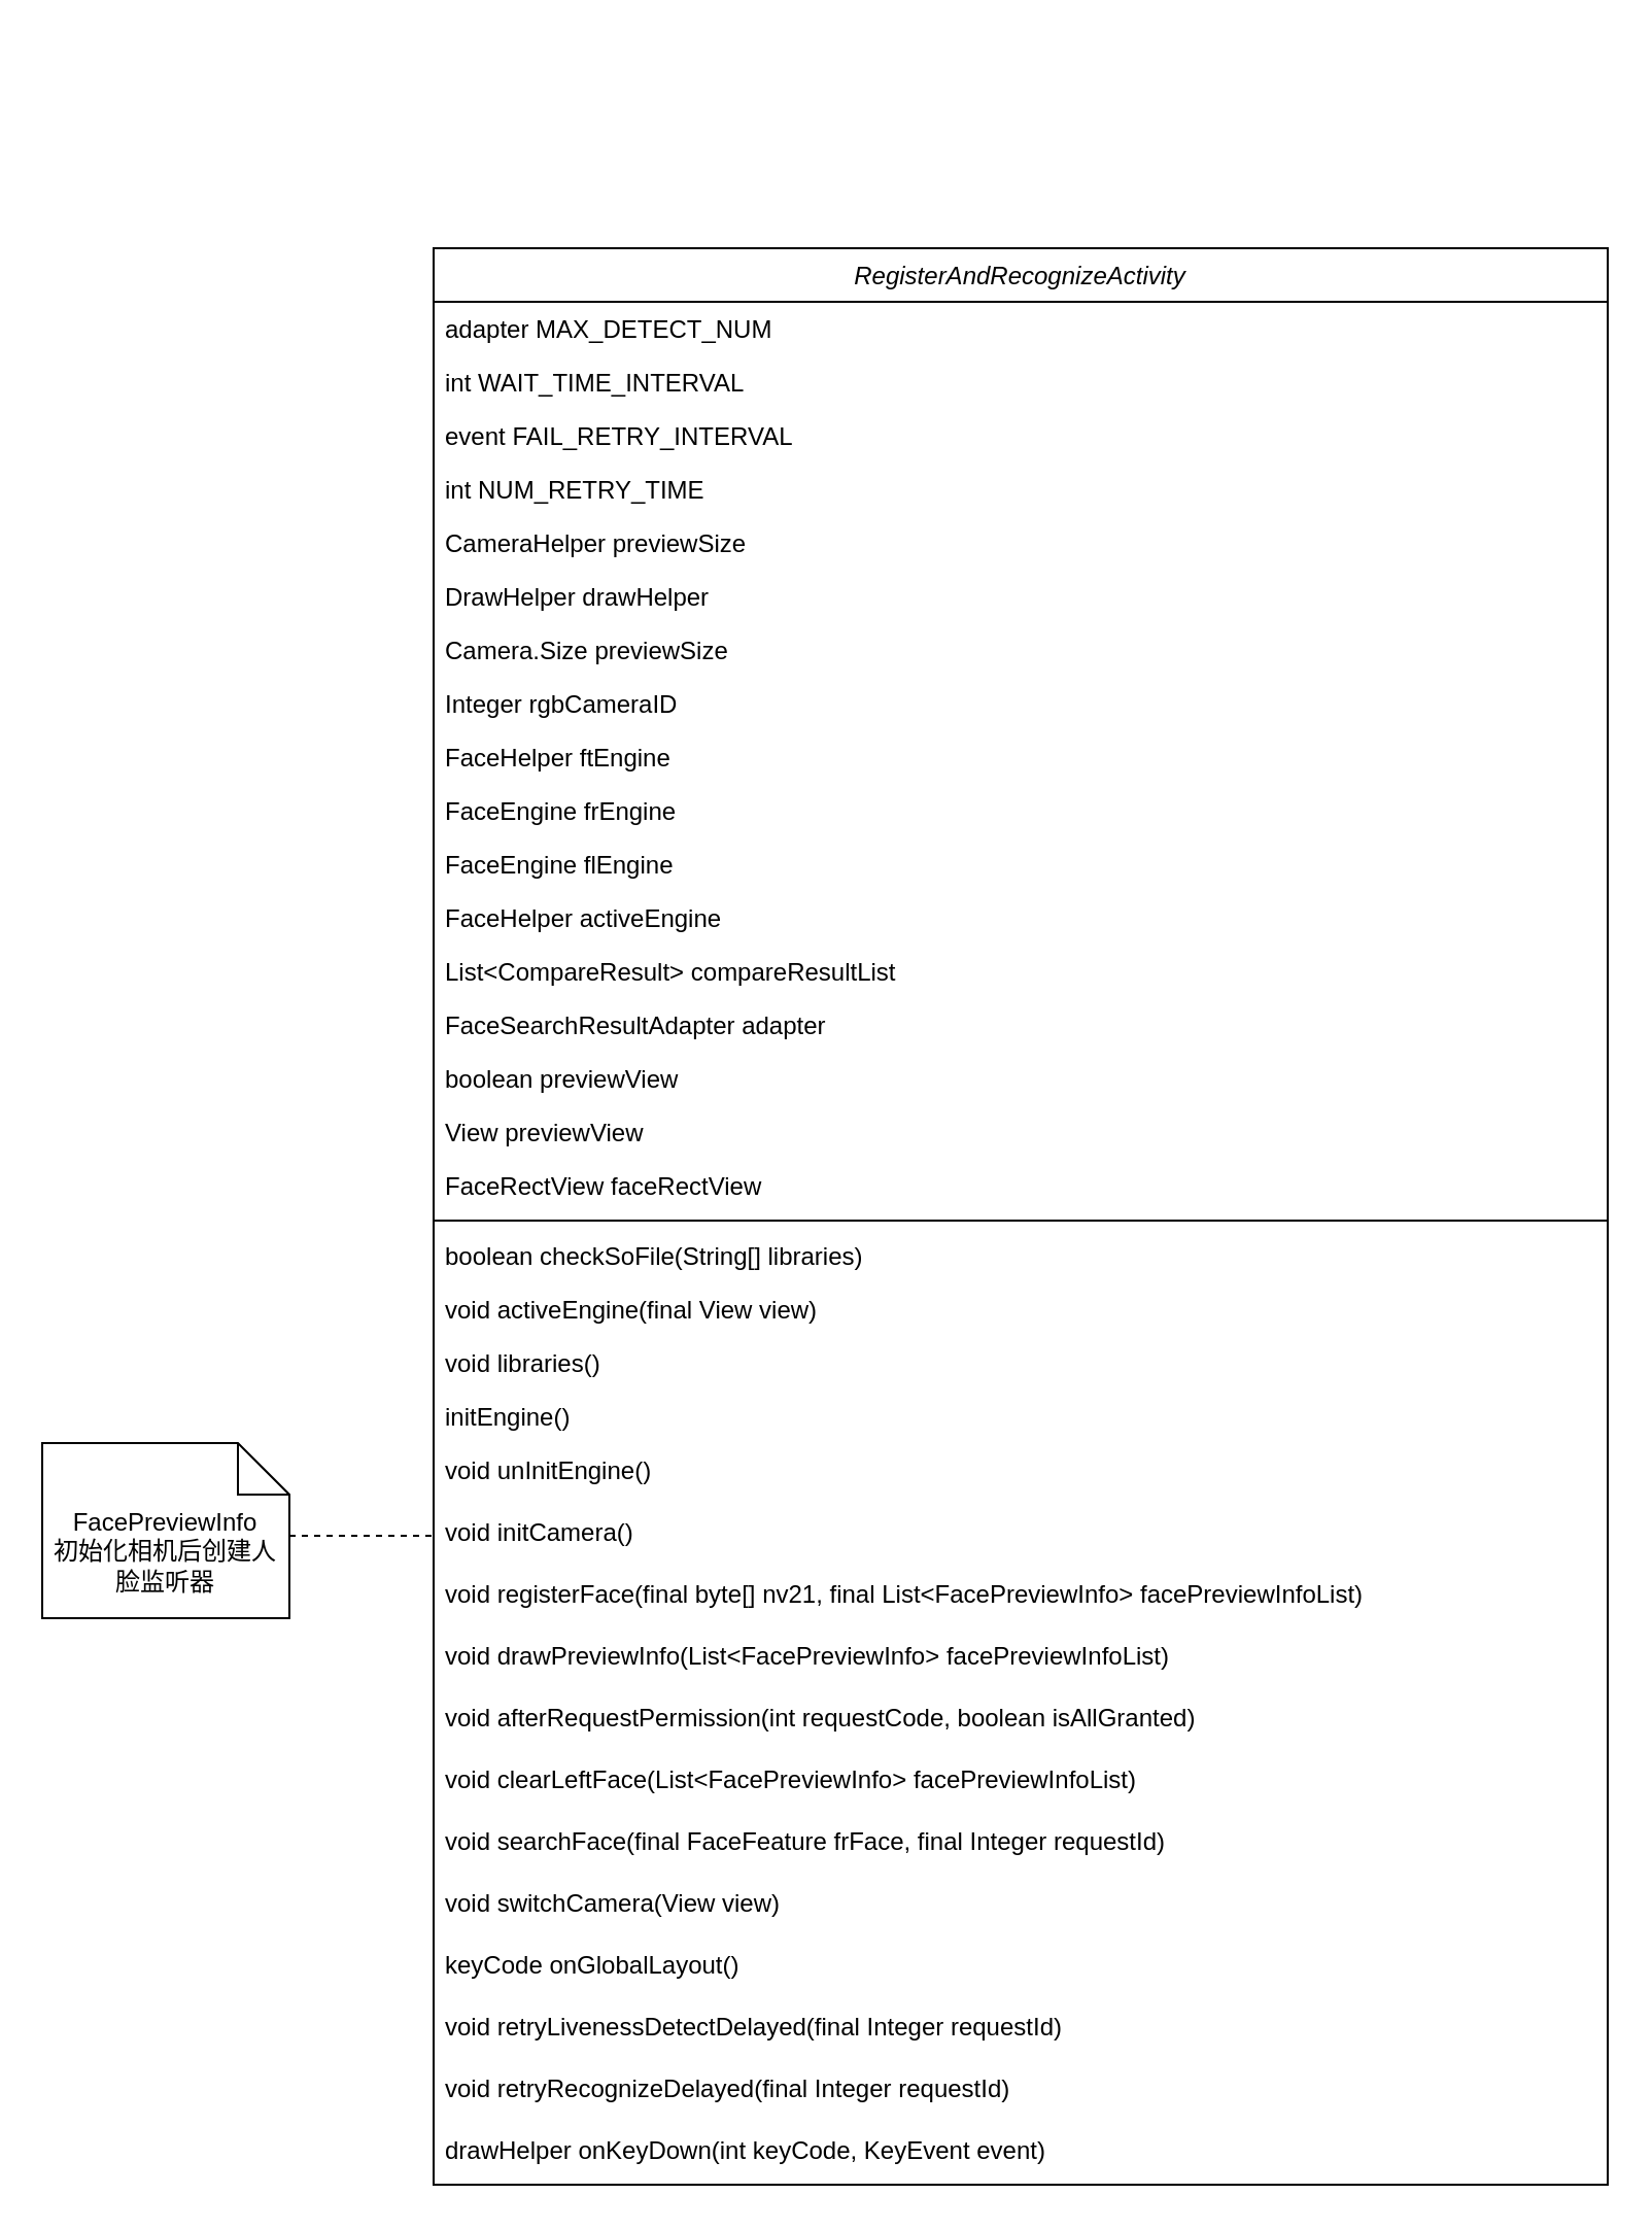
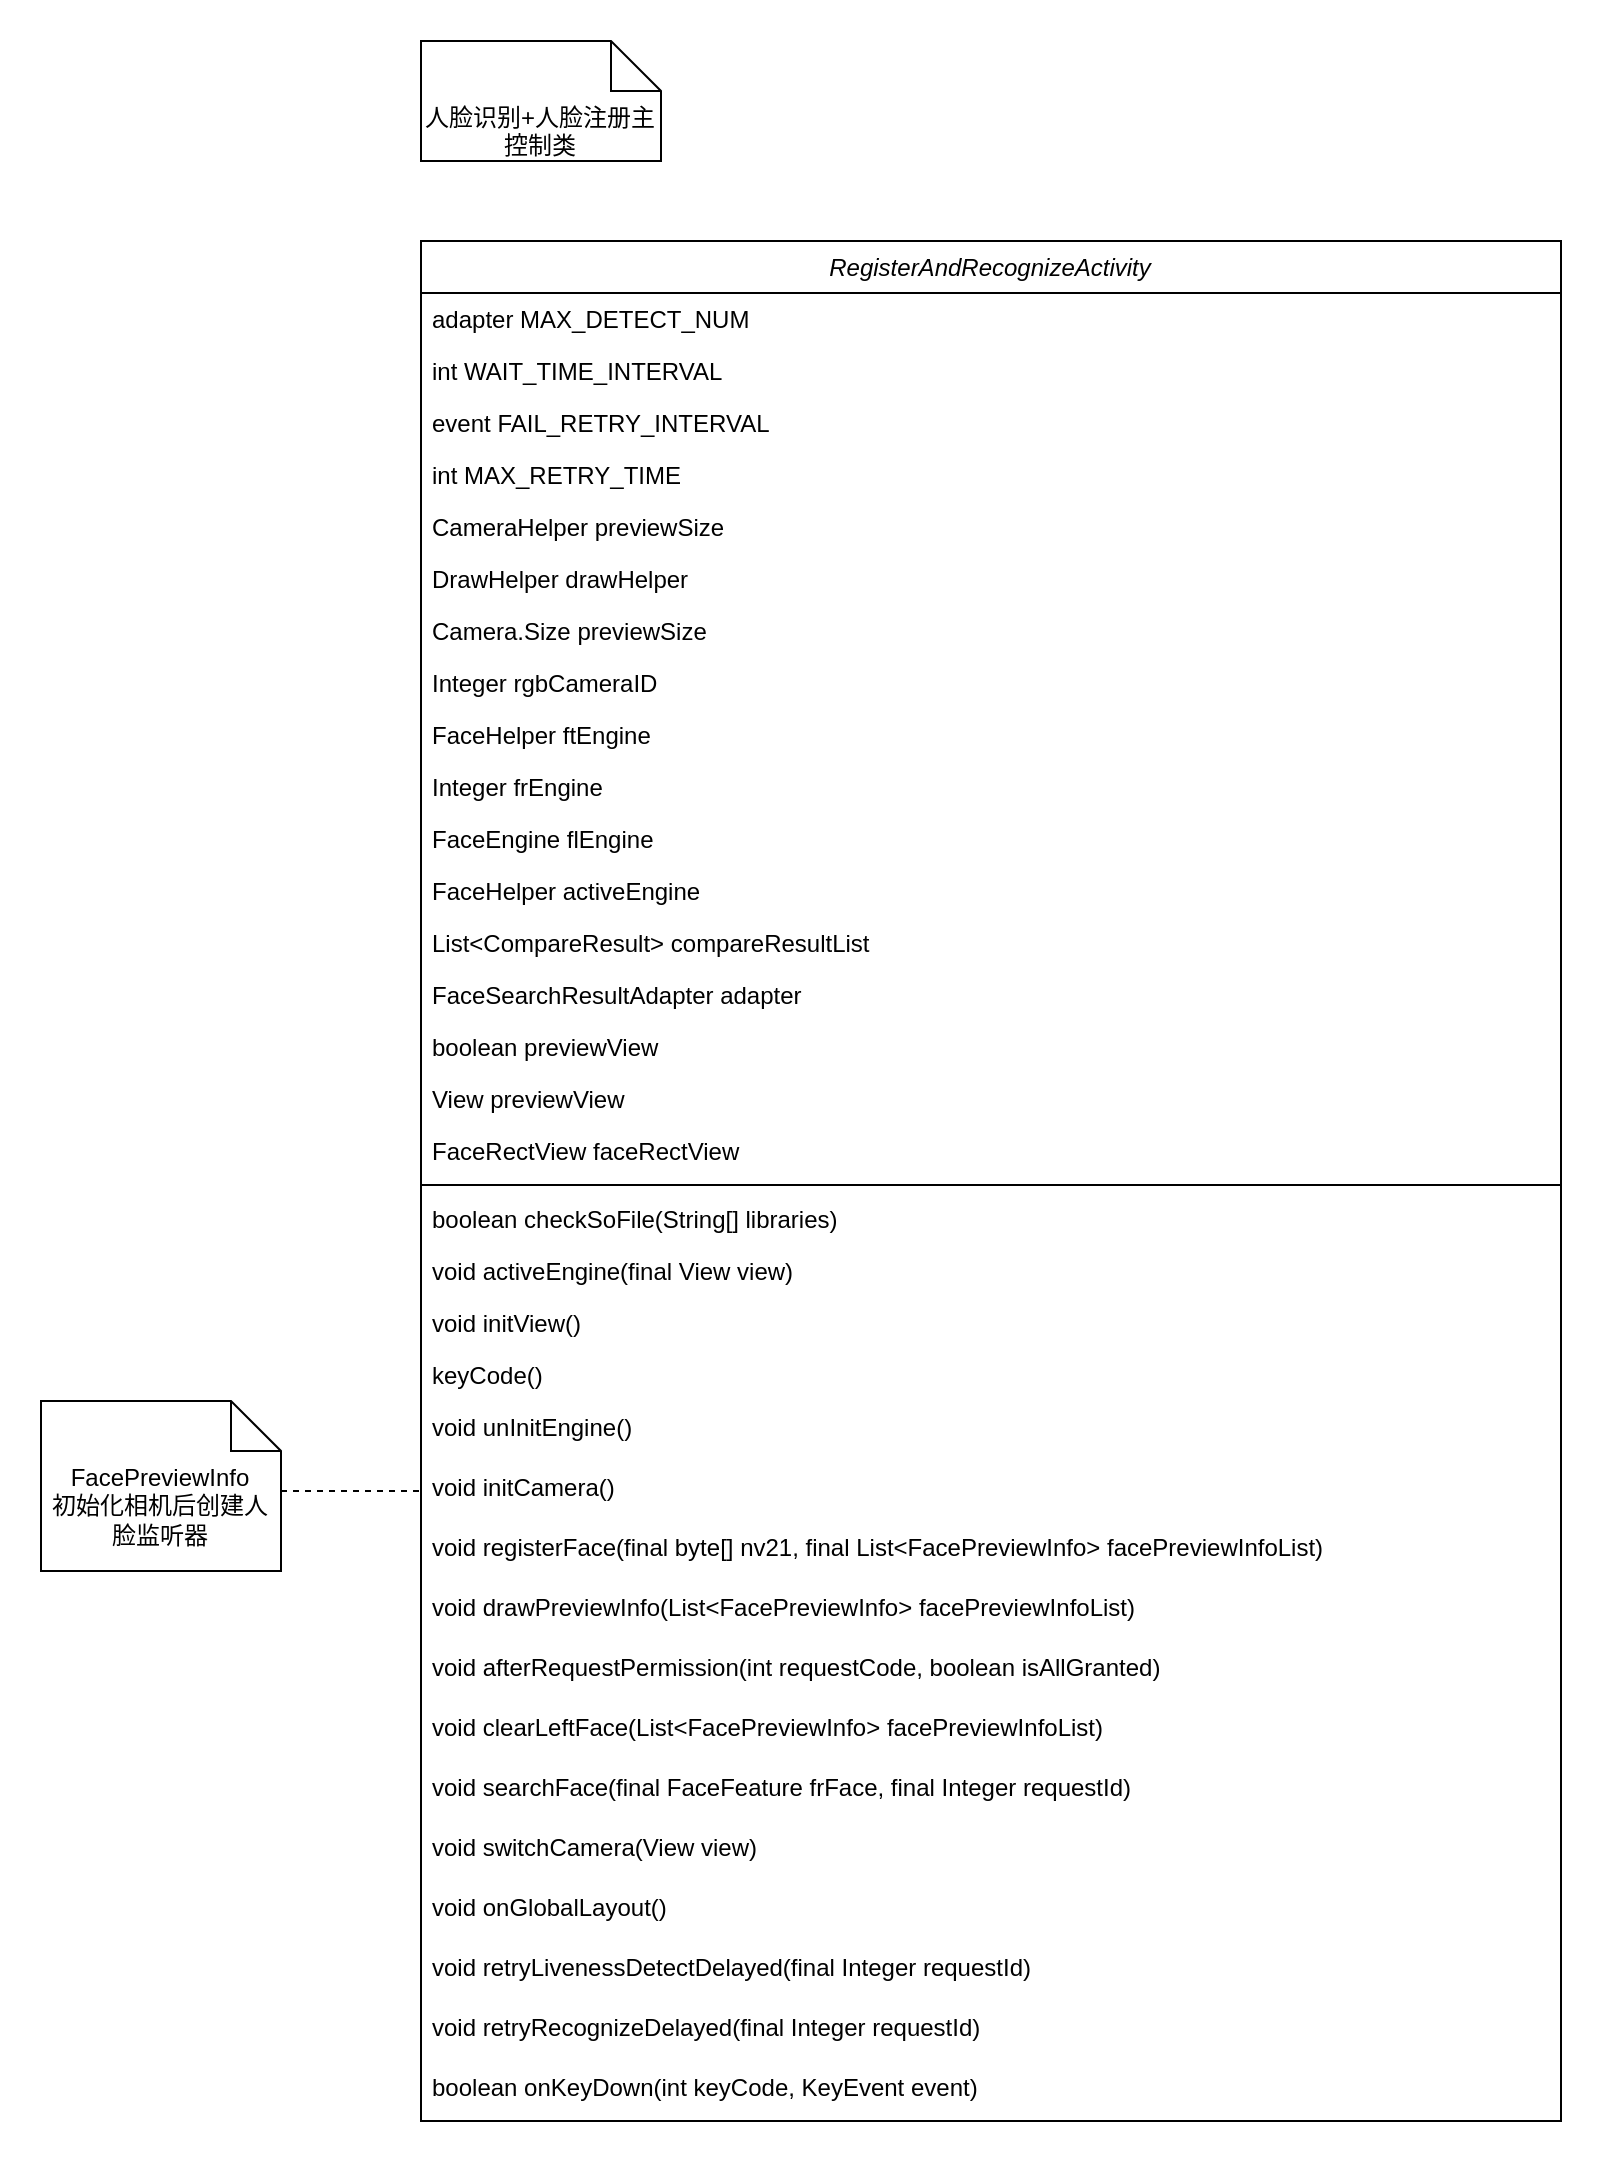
+ <mxCell id="39" value="人脸识别+人脸注册主控制类" style="shape=note2;boundedLbl=1;whiteSpace=wrap;html=1;size=25;verticalAlign=top;align=center;" vertex="1" parent="1"><mxGeometry x="210" y="20" width="120" height="60" as="geometry" /></mxCell>
- <mxCell id="6" value="int NUM_RETRY_TIME" style="text;align=left;verticalAlign=top;spacingLeft=4;spacingRight=4;overflow=hidden;rotatable=0;points=[[0,0.5],[1,0.5]];portConstraint=eastwest;rounded=0;shadow=0;html=0;" vertex="1" parent="2"><mxGeometry y="104" width="570" height="26" as="geometry" /></mxCell>
+ <mxCell id="6" value="int MAX_RETRY_TIME" style="text;align=left;verticalAlign=top;spacingLeft=4;spacingRight=4;overflow=hidden;rotatable=0;points=[[0,0.5],[1,0.5]];portConstraint=eastwest;rounded=0;shadow=0;html=0;" vertex="1" parent="2"><mxGeometry y="104" width="570" height="26" as="geometry" /></mxCell>
- <mxCell id="12" value="FaceEngine frEngine" style="text;align=left;verticalAlign=top;spacingLeft=4;spacingRight=4;overflow=hidden;rotatable=0;points=[[0,0.5],[1,0.5]];portConstraint=eastwest;rounded=0;shadow=0;html=0;" vertex="1" parent="2"><mxGeometry y="260" width="570" height="26" as="geometry" /></mxCell>
+ <mxCell id="12" value="Integer frEngine" style="text;align=left;verticalAlign=top;spacingLeft=4;spacingRight=4;overflow=hidden;rotatable=0;points=[[0,0.5],[1,0.5]];portConstraint=eastwest;rounded=0;shadow=0;html=0;" vertex="1" parent="2"><mxGeometry y="260" width="570" height="26" as="geometry" /></mxCell>
- <mxCell id="23" value="void libraries()" style="text;align=left;verticalAlign=top;spacingLeft=4;spacingRight=4;overflow=hidden;rotatable=0;points=[[0,0.5],[1,0.5]];portConstraint=eastwest;" vertex="1" parent="2"><mxGeometry y="528" width="570" height="26" as="geometry" /></mxCell>
+ <mxCell id="23" value="void initView()" style="text;align=left;verticalAlign=top;spacingLeft=4;spacingRight=4;overflow=hidden;rotatable=0;points=[[0,0.5],[1,0.5]];portConstraint=eastwest;" vertex="1" parent="2"><mxGeometry y="528" width="570" height="26" as="geometry" /></mxCell>
- <mxCell id="24" value="initEngine()" style="text;align=left;verticalAlign=top;spacingLeft=4;spacingRight=4;overflow=hidden;rotatable=0;points=[[0,0.5],[1,0.5]];portConstraint=eastwest;" vertex="1" parent="2"><mxGeometry y="554" width="570" height="26" as="geometry" /></mxCell>
+ <mxCell id="24" value="keyCode()" style="text;align=left;verticalAlign=top;spacingLeft=4;spacingRight=4;overflow=hidden;rotatable=0;points=[[0,0.5],[1,0.5]];portConstraint=eastwest;" vertex="1" parent="2"><mxGeometry y="554" width="570" height="26" as="geometry" /></mxCell>
- <mxCell id="33" value="keyCode onGlobalLayout()" style="text;align=left;verticalAlign=top;spacingLeft=4;spacingRight=4;overflow=hidden;rotatable=0;points=[[0,0.5],[1,0.5]];portConstraint=eastwest;" vertex="1" parent="2"><mxGeometry y="820" width="570" height="30" as="geometry" /></mxCell>
+ <mxCell id="33" value="void onGlobalLayout()" style="text;align=left;verticalAlign=top;spacingLeft=4;spacingRight=4;overflow=hidden;rotatable=0;points=[[0,0.5],[1,0.5]];portConstraint=eastwest;" vertex="1" parent="2"><mxGeometry y="820" width="570" height="30" as="geometry" /></mxCell>
- <mxCell id="36" value="drawHelper onKeyDown(int keyCode, KeyEvent event)" style="text;align=left;verticalAlign=top;spacingLeft=4;spacingRight=4;overflow=hidden;rotatable=0;points=[[0,0.5],[1,0.5]];portConstraint=eastwest;" vertex="1" parent="2"><mxGeometry y="910" width="570" height="30" as="geometry" /></mxCell>
+ <mxCell id="36" value="boolean onKeyDown(int keyCode, KeyEvent event)" style="text;align=left;verticalAlign=top;spacingLeft=4;spacingRight=4;overflow=hidden;rotatable=0;points=[[0,0.5],[1,0.5]];portConstraint=eastwest;" vertex="1" parent="2"><mxGeometry y="910" width="570" height="30" as="geometry" /></mxCell>
